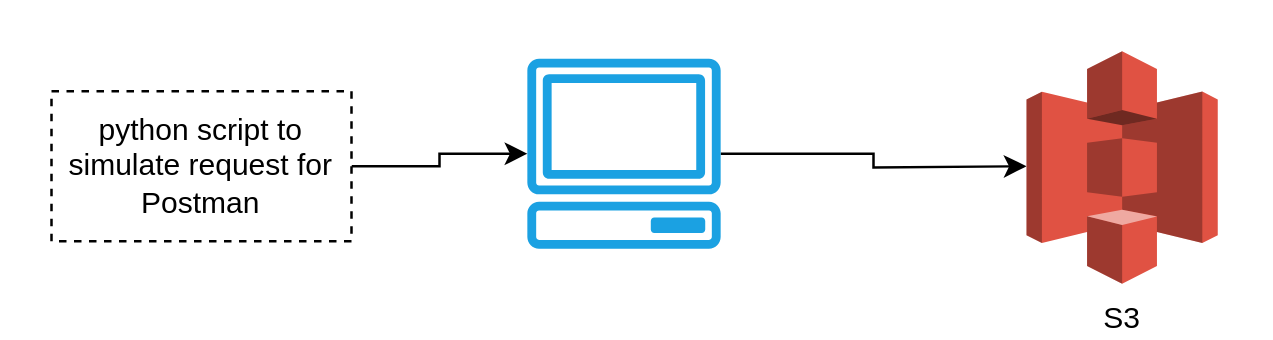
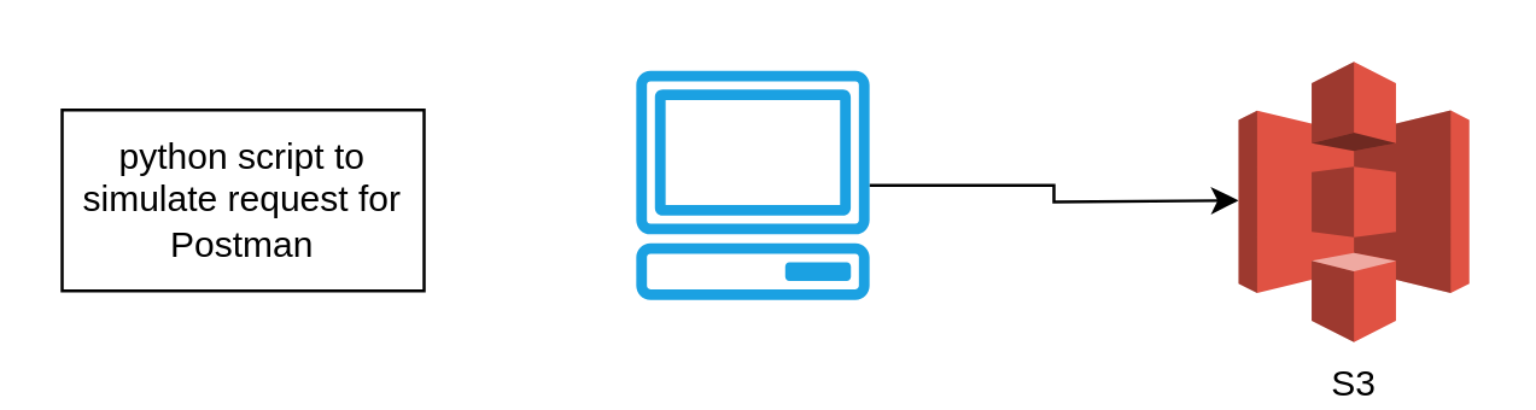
- <mxCell id="5" value="python script to simulate request for Postman" style="rounded=0;whiteSpace=wrap;html=1;dashed=1;" vertex="1" parent="1"><mxGeometry x="20" y="36" width="120" height="60" as="geometry" /></mxCell>
+ <mxCell id="5" value="python script to simulate request for Postman" style="rounded=0;whiteSpace=wrap;html=1;" vertex="1" parent="1"><mxGeometry x="20" y="36" width="120" height="60" as="geometry" /></mxCell>
- <mxCell id="4" style="edgeStyle=orthogonalEdgeStyle;rounded=0;orthogonalLoop=1;jettySize=auto;html=1;" edge="1" parent="1" source="5" target="3"><mxGeometry relative="1" as="geometry" /></mxCell>
